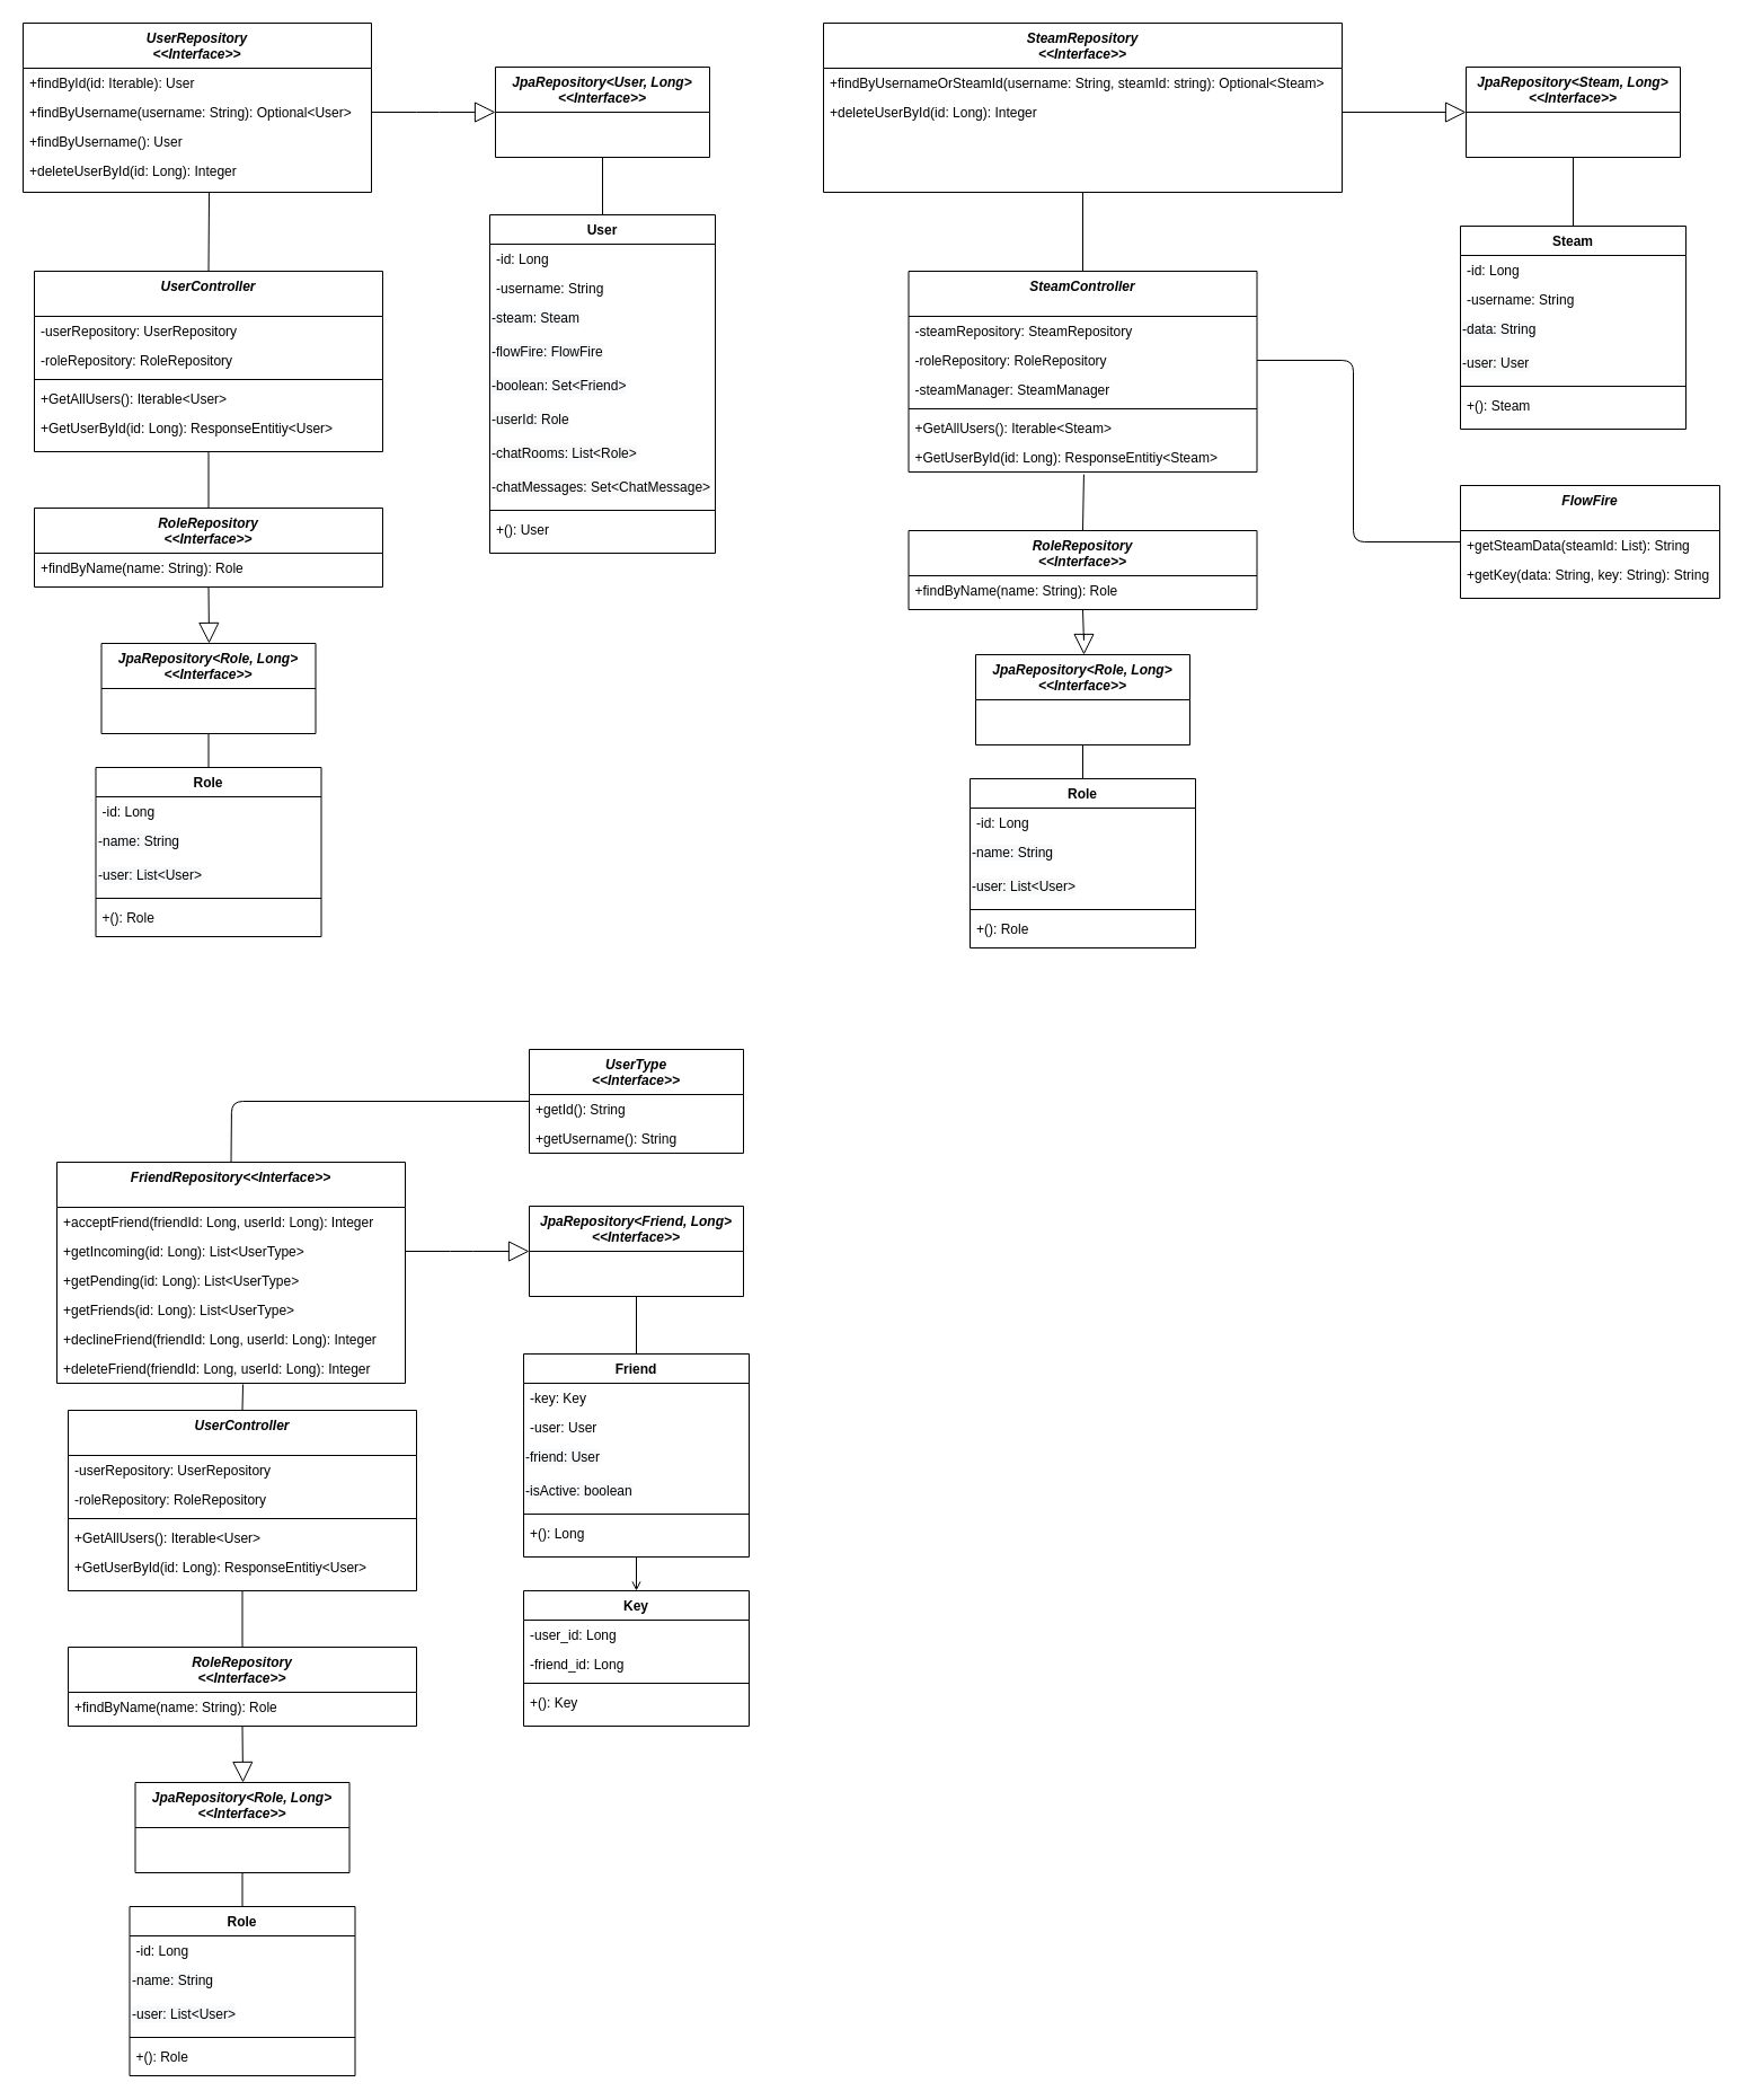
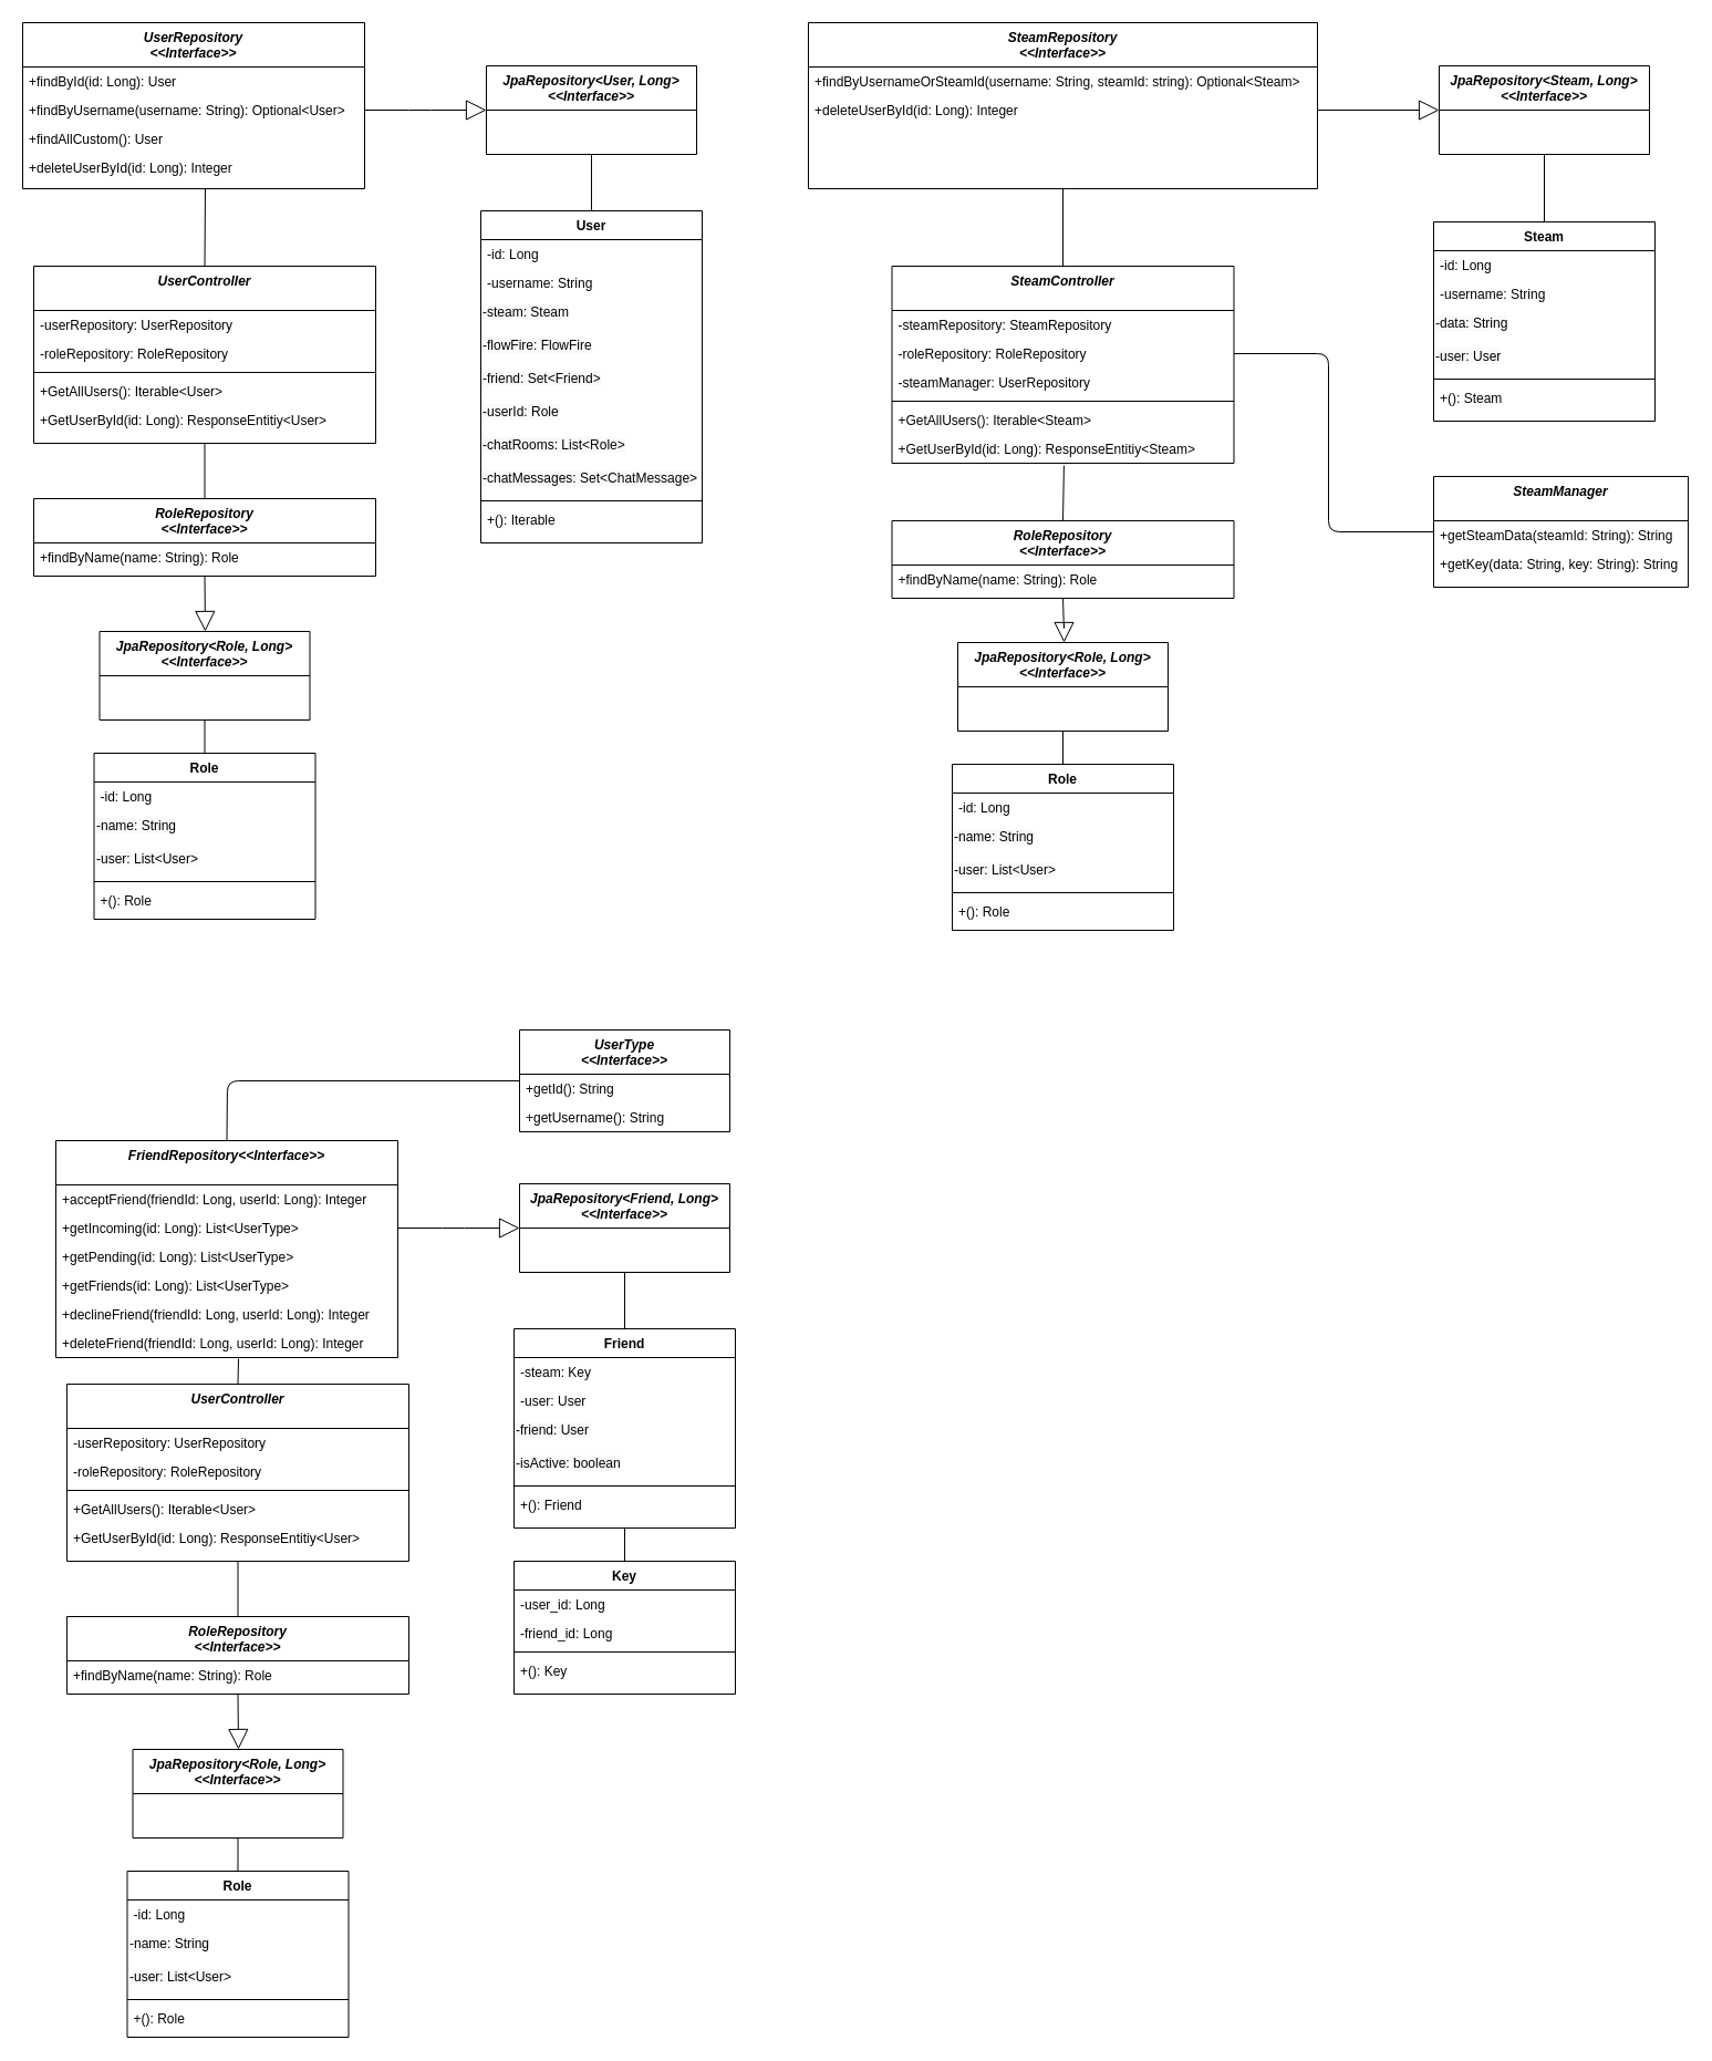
- <mxCell id="3" value="+findById(id: Iterable): User" style="text;align=left;verticalAlign=top;spacingLeft=4;spacingRight=4;overflow=hidden;rotatable=0;points=[[0,0.5],[1,0.5]];portConstraint=eastwest;" parent="2" vertex="1"><mxGeometry y="40" width="309" height="26" as="geometry" /></mxCell>
+ <mxCell id="3" value="+findById(id: Long): User" style="text;align=left;verticalAlign=top;spacingLeft=4;spacingRight=4;overflow=hidden;rotatable=0;points=[[0,0.5],[1,0.5]];portConstraint=eastwest;" parent="2" vertex="1"><mxGeometry y="40" width="309" height="26" as="geometry" /></mxCell>
- <mxCell id="5" value="+findByUsername(): User" style="text;align=left;verticalAlign=top;spacingLeft=4;spacingRight=4;overflow=hidden;rotatable=0;points=[[0,0.5],[1,0.5]];portConstraint=eastwest;rounded=0;shadow=0;html=0;" parent="2" vertex="1"><mxGeometry y="92" width="309" height="26" as="geometry" /></mxCell>
+ <mxCell id="5" value="+findAllCustom(): User" style="text;align=left;verticalAlign=top;spacingLeft=4;spacingRight=4;overflow=hidden;rotatable=0;points=[[0,0.5],[1,0.5]];portConstraint=eastwest;rounded=0;shadow=0;html=0;" parent="2" vertex="1"><mxGeometry y="92" width="309" height="26" as="geometry" /></mxCell>
- <mxCell id="21" value="&lt;span style=&quot;color: rgb(0 , 0 , 0) ; font-family: &amp;#34;helvetica&amp;#34; ; font-size: 12px ; font-style: normal ; font-weight: 400 ; letter-spacing: normal ; text-align: left ; text-indent: 0px ; text-transform: none ; word-spacing: 0px ; background-color: rgb(248 , 249 , 250) ; display: inline ; float: none&quot;&gt;-boolean: Set&amp;lt;Friend&amp;gt;&lt;/span&gt;" style="text;whiteSpace=wrap;html=1;" vertex="1" parent="16"><mxGeometry y="138" width="200" height="30" as="geometry" /></mxCell>
+ <mxCell id="21" value="&lt;span style=&quot;color: rgb(0 , 0 , 0) ; font-family: &amp;#34;helvetica&amp;#34; ; font-size: 12px ; font-style: normal ; font-weight: 400 ; letter-spacing: normal ; text-align: left ; text-indent: 0px ; text-transform: none ; word-spacing: 0px ; background-color: rgb(248 , 249 , 250) ; display: inline ; float: none&quot;&gt;-friend: Set&amp;lt;Friend&amp;gt;&lt;/span&gt;" style="text;whiteSpace=wrap;html=1;" vertex="1" parent="16"><mxGeometry y="138" width="200" height="30" as="geometry" /></mxCell>
- <mxCell id="36" value="-steamManager: SteamManager" style="text;align=left;verticalAlign=top;spacingLeft=4;spacingRight=4;overflow=hidden;rotatable=0;points=[[0,0.5],[1,0.5]];portConstraint=eastwest;rounded=0;shadow=0;html=0;" vertex="1" parent="33"><mxGeometry y="92" width="309" height="26" as="geometry" /></mxCell>
+ <mxCell id="36" value="-steamManager: UserRepository" style="text;align=left;verticalAlign=top;spacingLeft=4;spacingRight=4;overflow=hidden;rotatable=0;points=[[0,0.5],[1,0.5]];portConstraint=eastwest;rounded=0;shadow=0;html=0;" vertex="1" parent="33"><mxGeometry y="92" width="309" height="26" as="geometry" /></mxCell>
- <mxCell id="49" value="FlowFire" style="swimlane;fontStyle=3;align=center;verticalAlign=top;childLayout=stackLayout;horizontal=1;startSize=40;horizontalStack=0;resizeParent=1;resizeLast=0;collapsible=1;marginBottom=0;rounded=0;shadow=0;strokeWidth=1;" vertex="1" parent="1"><mxGeometry x="1295" y="430" width="230" height="100" as="geometry"><mxRectangle x="230" y="140" width="160" height="26" as="alternateBounds" /></mxGeometry></mxCell>
+ <mxCell id="49" value="SteamManager" style="swimlane;fontStyle=3;align=center;verticalAlign=top;childLayout=stackLayout;horizontal=1;startSize=40;horizontalStack=0;resizeParent=1;resizeLast=0;collapsible=1;marginBottom=0;rounded=0;shadow=0;strokeWidth=1;" vertex="1" parent="1"><mxGeometry x="1295" y="430" width="230" height="100" as="geometry"><mxRectangle x="230" y="140" width="160" height="26" as="alternateBounds" /></mxGeometry></mxCell>
- <mxCell id="26" value="+(): User" style="text;align=left;verticalAlign=top;spacingLeft=4;spacingRight=4;overflow=hidden;rotatable=0;points=[[0,0.5],[1,0.5]];portConstraint=eastwest;rounded=0;shadow=0;html=0;" vertex="1" parent="16"><mxGeometry y="266" width="200" height="26" as="geometry" /></mxCell>
+ <mxCell id="26" value="+(): Iterable" style="text;align=left;verticalAlign=top;spacingLeft=4;spacingRight=4;overflow=hidden;rotatable=0;points=[[0,0.5],[1,0.5]];portConstraint=eastwest;rounded=0;shadow=0;html=0;" vertex="1" parent="16"><mxGeometry y="266" width="200" height="26" as="geometry" /></mxCell>
- <mxCell id="50" value="+getSteamData(steamId: List): String" style="text;align=left;verticalAlign=top;spacingLeft=4;spacingRight=4;overflow=hidden;rotatable=0;points=[[0,0.5],[1,0.5]];portConstraint=eastwest;" vertex="1" parent="49"><mxGeometry y="40" width="230" height="26" as="geometry" /></mxCell>
+ <mxCell id="50" value="+getSteamData(steamId: String): String" style="text;align=left;verticalAlign=top;spacingLeft=4;spacingRight=4;overflow=hidden;rotatable=0;points=[[0,0.5],[1,0.5]];portConstraint=eastwest;" vertex="1" parent="49"><mxGeometry y="40" width="230" height="26" as="geometry" /></mxCell>
- <mxCell id="94" value="-key: Key" style="text;align=left;verticalAlign=top;spacingLeft=4;spacingRight=4;overflow=hidden;rotatable=0;points=[[0,0.5],[1,0.5]];portConstraint=eastwest;" vertex="1" parent="93"><mxGeometry y="26" width="200" height="26" as="geometry" /></mxCell>
+ <mxCell id="94" value="-steam: Key" style="text;align=left;verticalAlign=top;spacingLeft=4;spacingRight=4;overflow=hidden;rotatable=0;points=[[0,0.5],[1,0.5]];portConstraint=eastwest;" vertex="1" parent="93"><mxGeometry y="26" width="200" height="26" as="geometry" /></mxCell>
- <mxCell id="99" value="+(): Long" style="text;align=left;verticalAlign=top;spacingLeft=4;spacingRight=4;overflow=hidden;rotatable=0;points=[[0,0.5],[1,0.5]];portConstraint=eastwest;rounded=0;shadow=0;html=0;" vertex="1" parent="93"><mxGeometry y="146" width="200" height="26" as="geometry" /></mxCell>
+ <mxCell id="99" value="+(): Friend" style="text;align=left;verticalAlign=top;spacingLeft=4;spacingRight=4;overflow=hidden;rotatable=0;points=[[0,0.5],[1,0.5]];portConstraint=eastwest;rounded=0;shadow=0;html=0;" vertex="1" parent="93"><mxGeometry y="146" width="200" height="26" as="geometry" /></mxCell>
- <mxCell id="118" value="" style="endArrow=open;html=1;exitX=0.5;exitY=1;exitDx=0;exitDy=0;entryX=0.5;entryY=0;entryDx=0;entryDy=0;" edge="1" parent="1" source="93" target="113"><mxGeometry width="50" height="50" relative="1" as="geometry"><mxPoint x="574" y="1159" as="sourcePoint" /><mxPoint x="574" y="1210" as="targetPoint" /></mxGeometry></mxCell>
+ <mxCell id="118" value="" style="endArrow=none;html=1;exitX=0.5;exitY=1;exitDx=0;exitDy=0;entryX=0.5;entryY=0;entryDx=0;entryDy=0;" edge="1" parent="1" source="93" target="113"><mxGeometry width="50" height="50" relative="1" as="geometry"><mxPoint x="574" y="1159" as="sourcePoint" /><mxPoint x="574" y="1210" as="targetPoint" /></mxGeometry></mxCell>
